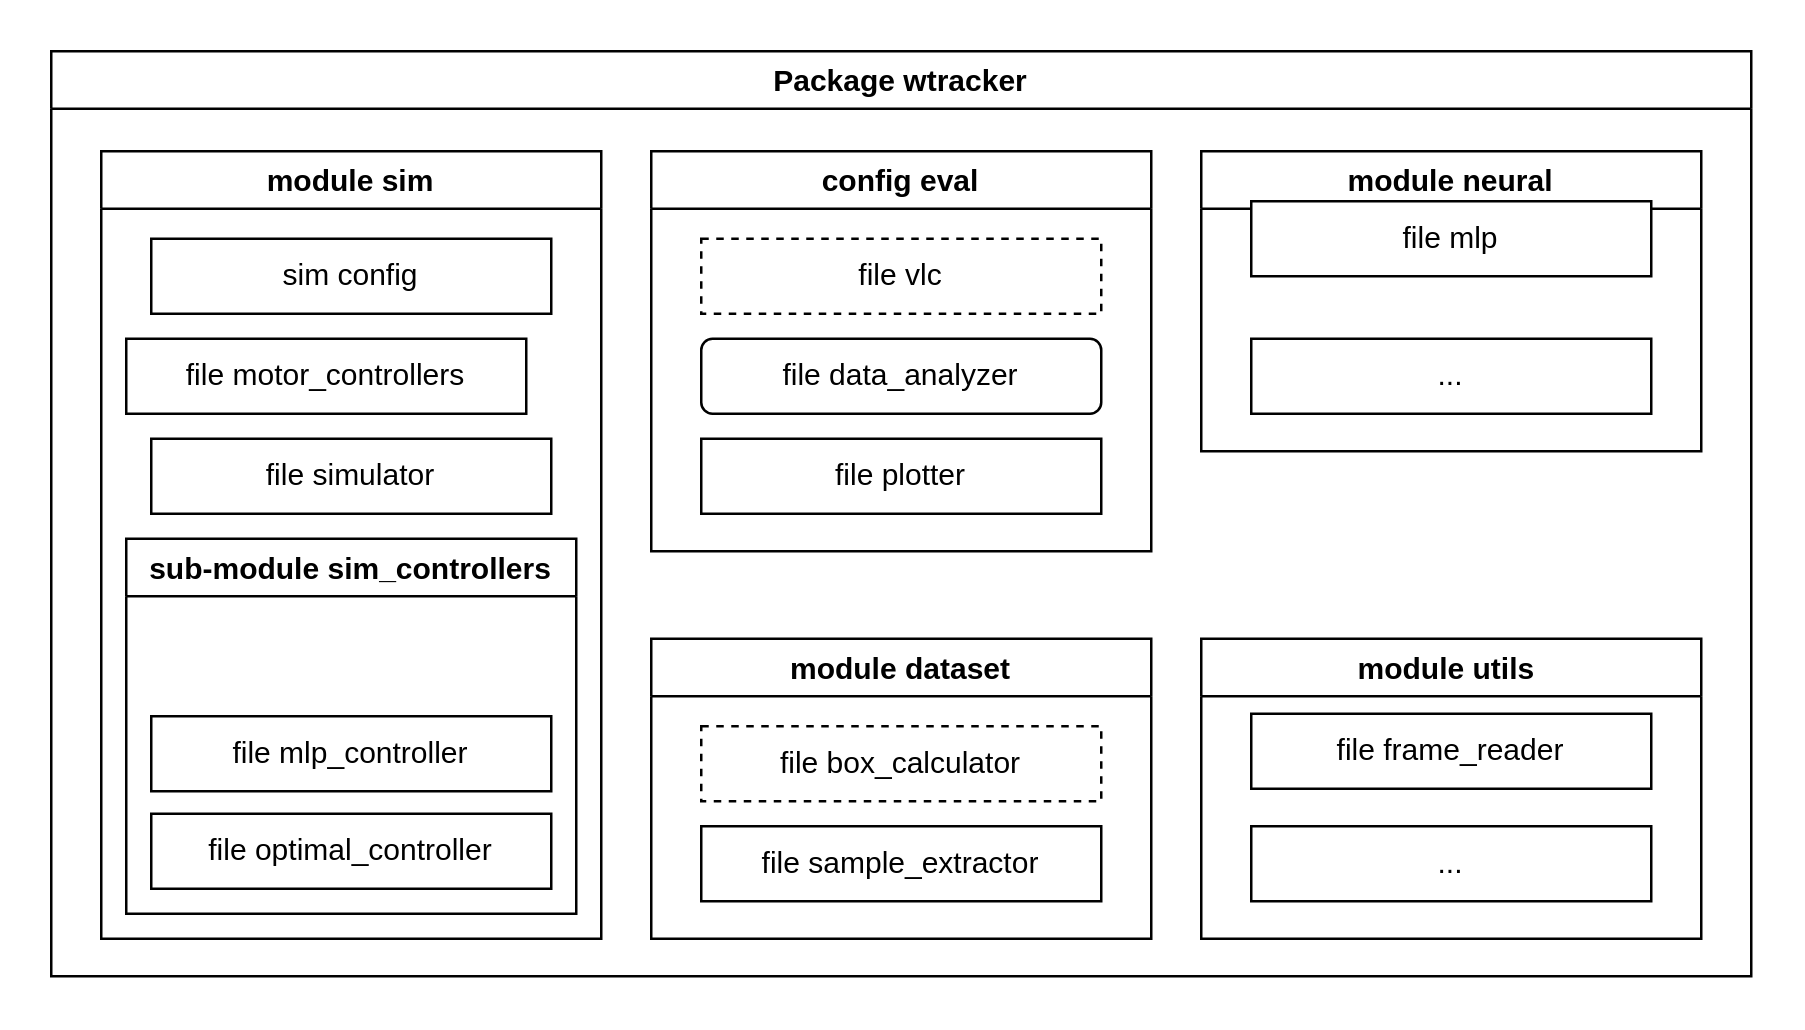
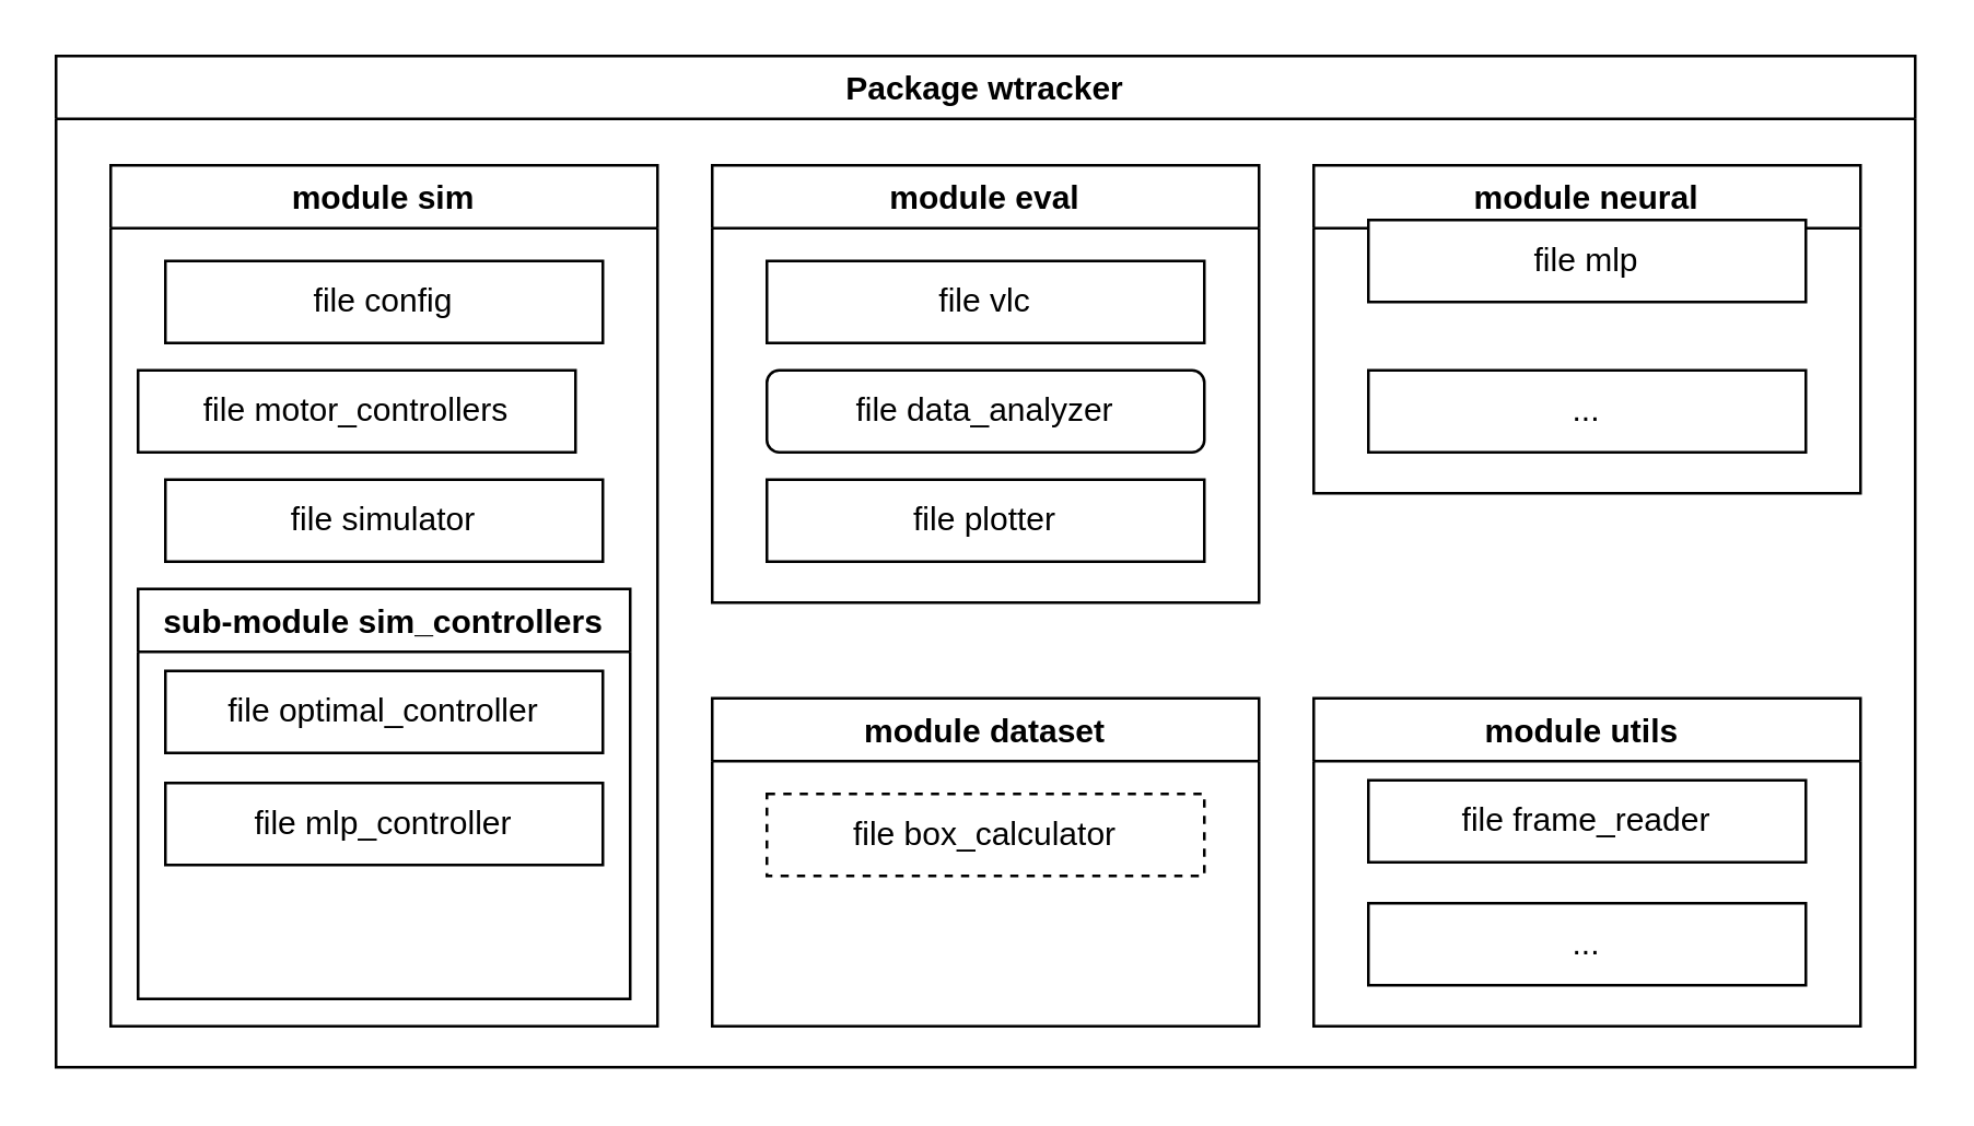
- <mxCell id="10" value="config eval" style="swimlane;" vertex="1" parent="2"><mxGeometry x="240" y="40" width="200" height="160" as="geometry" /></mxCell>
+ <mxCell id="10" value="module eval" style="swimlane;" vertex="1" parent="2"><mxGeometry x="240" y="40" width="200" height="160" as="geometry" /></mxCell>
- <mxCell id="7" value="sim config" style="whiteSpace=wrap;html=1;" vertex="1" parent="3"><mxGeometry x="20" y="35" width="160" height="30" as="geometry" /></mxCell>
+ <mxCell id="7" value="file config" style="whiteSpace=wrap;html=1;" vertex="1" parent="3"><mxGeometry x="20" y="35" width="160" height="30" as="geometry" /></mxCell>
- <mxCell id="11" value="file vlc" style="whiteSpace=wrap;html=1;dashed=1;" vertex="1" parent="10"><mxGeometry x="20" y="35" width="160" height="30" as="geometry" /></mxCell>
+ <mxCell id="11" value="file vlc" style="whiteSpace=wrap;html=1;" vertex="1" parent="10"><mxGeometry x="20" y="35" width="160" height="30" as="geometry" /></mxCell>
- <mxCell id="5" value="file optimal_controller" style="whiteSpace=wrap;html=1;" parent="4" vertex="1"><mxGeometry x="10" y="110" width="160" height="30" as="geometry" /></mxCell>
+ <mxCell id="5" value="file optimal_controller" style="whiteSpace=wrap;html=1;" parent="4" vertex="1"><mxGeometry x="10" y="30" width="160" height="30" as="geometry" /></mxCell>
- <mxCell id="16" value="file sample_extractor" style="whiteSpace=wrap;html=1;" vertex="1" parent="14"><mxGeometry x="20" y="75" width="160" height="30" as="geometry" /></mxCell>
